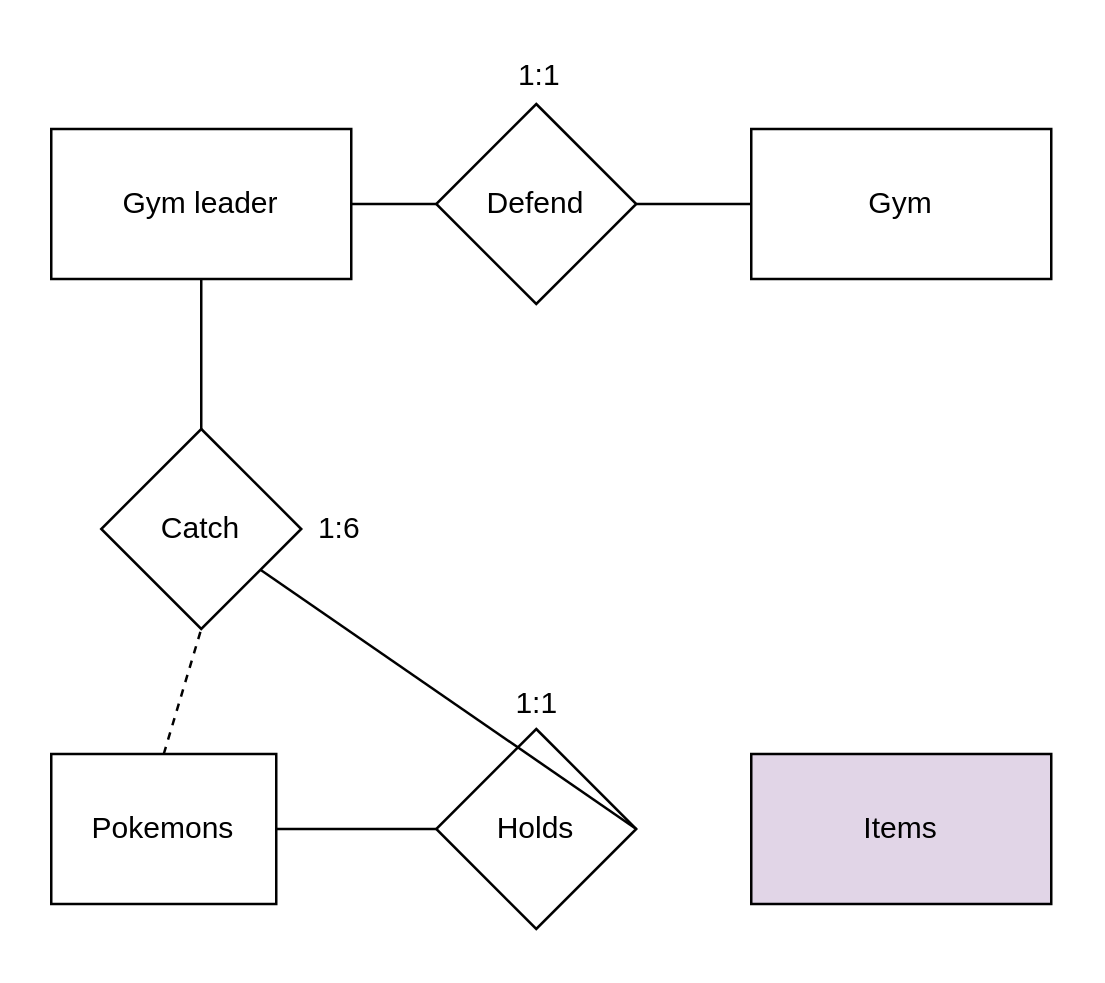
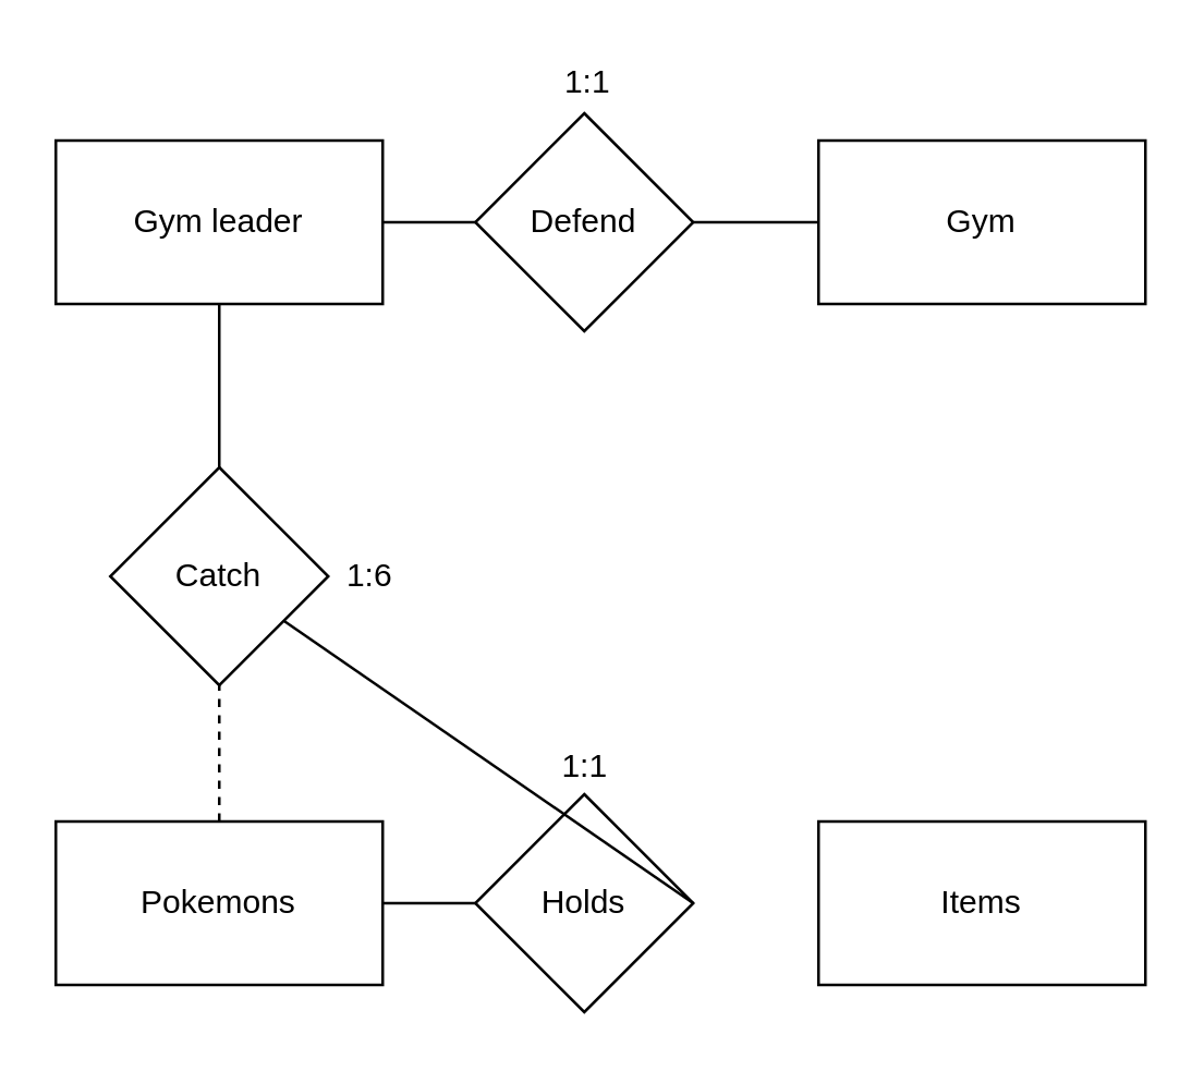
- <mxCell id="2" value="Pokemons" style="rounded=0;whiteSpace=wrap;html=1;" vertex="1" parent="1"><mxGeometry x="20" y="301" width="90" height="60" as="geometry" /></mxCell>
+ <mxCell id="2" value="Pokemons" style="rounded=0;whiteSpace=wrap;html=1;" vertex="1" parent="1"><mxGeometry x="20" y="301" width="120" height="60" as="geometry" /></mxCell>
- <mxCell id="5" value="Items" style="rounded=0;whiteSpace=wrap;html=1;fillColor=#e1d5e7;" vertex="1" parent="1"><mxGeometry x="300" y="301" width="120" height="60" as="geometry" /></mxCell>
+ <mxCell id="5" value="Items" style="rounded=0;whiteSpace=wrap;html=1;" vertex="1" parent="1"><mxGeometry x="300" y="301" width="120" height="60" as="geometry" /></mxCell>
